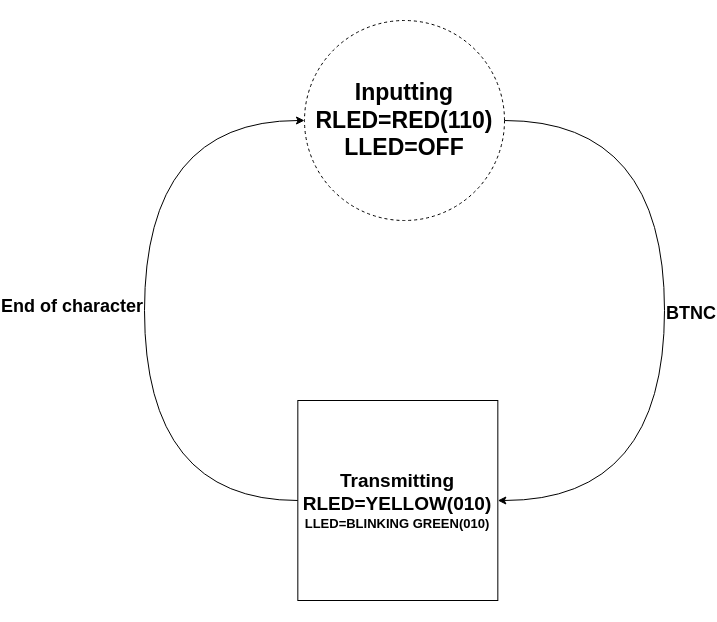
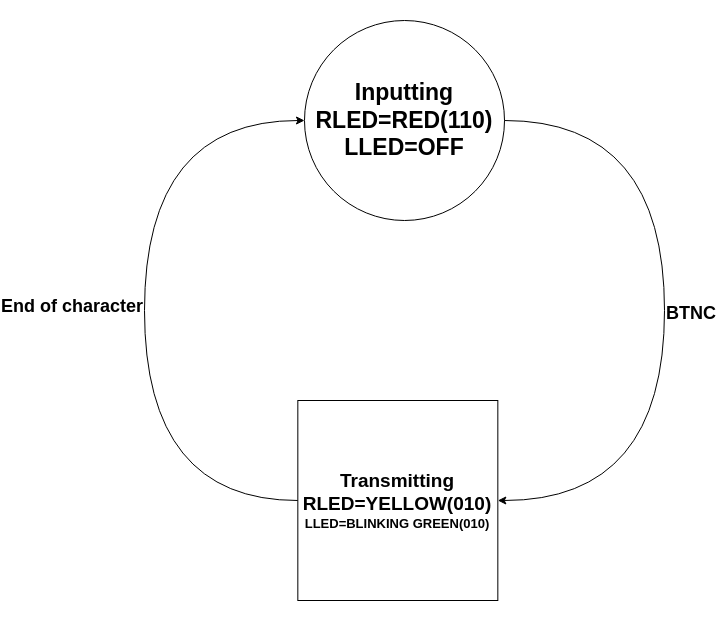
- <mxCell id="2" value="&lt;font style=&quot;font-size: 23px&quot;&gt;&lt;b&gt;Inputting&lt;/b&gt;&lt;br&gt;&lt;/font&gt;&lt;font style=&quot;font-size: 23px&quot;&gt;&lt;b&gt;&lt;font style=&quot;font-size: 23px&quot;&gt;RLED=RED(110)&lt;br&gt;LLED=OFF&lt;/font&gt;&lt;br&gt;&lt;/b&gt;&lt;/font&gt;" style="ellipse;whiteSpace=wrap;html=1;aspect=fixed;dashed=1;" parent="1" vertex="1"><mxGeometry x="180.003" y="20" width="200" height="200" as="geometry" /></mxCell>
+ <mxCell id="2" value="&lt;font style=&quot;font-size: 23px&quot;&gt;&lt;b&gt;Inputting&lt;/b&gt;&lt;br&gt;&lt;/font&gt;&lt;font style=&quot;font-size: 23px&quot;&gt;&lt;b&gt;&lt;font style=&quot;font-size: 23px&quot;&gt;RLED=RED(110)&lt;br&gt;LLED=OFF&lt;/font&gt;&lt;br&gt;&lt;/b&gt;&lt;/font&gt;" style="ellipse;whiteSpace=wrap;html=1;aspect=fixed;" parent="1" vertex="1"><mxGeometry x="180.003" y="20" width="200" height="200" as="geometry" /></mxCell>
